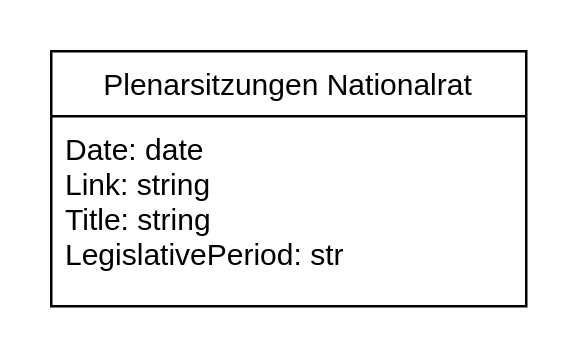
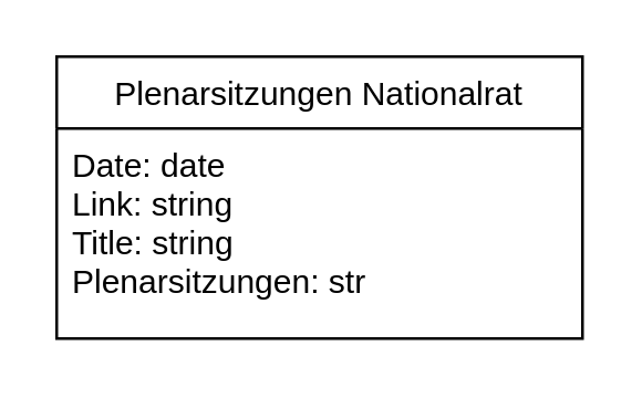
- <mxCell id="3" value="Date: date&#10;Link: string&#10;Title: string&#10;LegislativePeriod: str&#10;" style="text;strokeColor=none;fillColor=none;align=left;verticalAlign=top;spacingLeft=4;spacingRight=4;overflow=hidden;rotatable=0;points=[[0,0.5],[1,0.5]];portConstraint=eastwest;" vertex="1" parent="2"><mxGeometry y="26" width="190" height="76" as="geometry" /></mxCell>
+ <mxCell id="3" value="Date: date&#10;Link: string&#10;Title: string&#10;Plenarsitzungen: str&#10;" style="text;strokeColor=none;fillColor=none;align=left;verticalAlign=top;spacingLeft=4;spacingRight=4;overflow=hidden;rotatable=0;points=[[0,0.5],[1,0.5]];portConstraint=eastwest;" vertex="1" parent="2"><mxGeometry y="26" width="190" height="76" as="geometry" /></mxCell>
